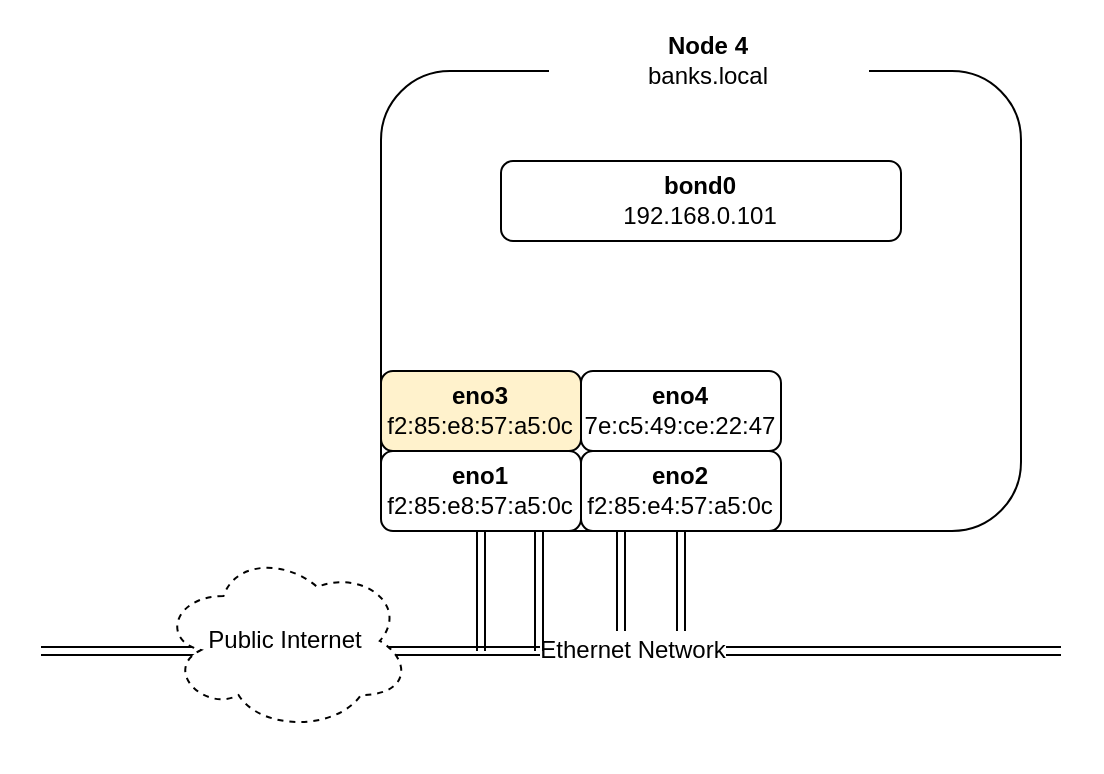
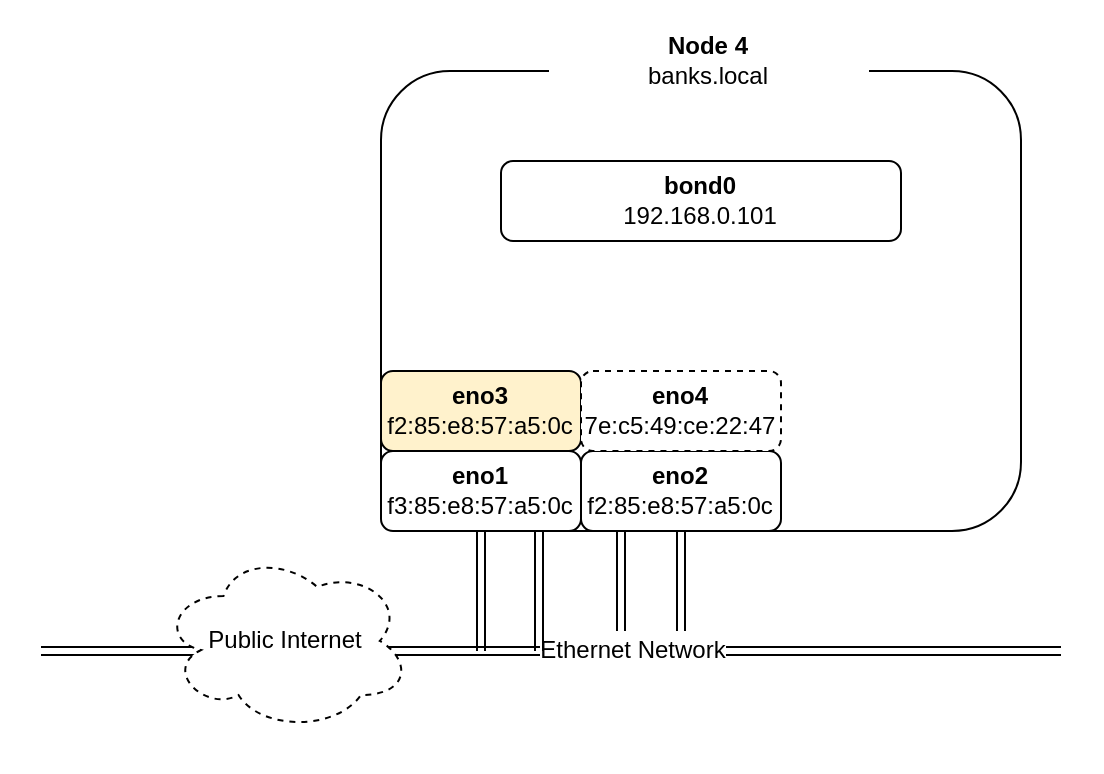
- <mxCell id="14" value="&lt;b&gt;eno4&lt;/b&gt;&lt;br&gt;7e:c5:49:ce:22:47" style="rounded=1;whiteSpace=wrap;html=1;fillColor=#FFFFFF;" parent="1" vertex="1"><mxGeometry x="290" y="185" width="100" height="40" as="geometry" /></mxCell>
+ <mxCell id="14" value="&lt;b&gt;eno4&lt;/b&gt;&lt;br&gt;7e:c5:49:ce:22:47" style="rounded=1;whiteSpace=wrap;html=1;fillColor=#FFFFFF;dashed=1;" parent="1" vertex="1"><mxGeometry x="290" y="185" width="100" height="40" as="geometry" /></mxCell>
- <mxCell id="7" value="&lt;b&gt;eno1&lt;/b&gt;&lt;br&gt;f2:85:e8:57:a5:0c" style="rounded=1;whiteSpace=wrap;html=1;fillColor=#FFFFFF;" parent="1" vertex="1"><mxGeometry x="190" y="225" width="100" height="40" as="geometry" /></mxCell>
+ <mxCell id="7" value="&lt;b&gt;eno1&lt;/b&gt;&lt;br&gt;f3:85:e8:57:a5:0c" style="rounded=1;whiteSpace=wrap;html=1;fillColor=#FFFFFF;" parent="1" vertex="1"><mxGeometry x="190" y="225" width="100" height="40" as="geometry" /></mxCell>
- <mxCell id="12" value="&lt;b&gt;eno2&lt;/b&gt;&lt;br&gt;f2:85:e4:57:a5:0c" style="rounded=1;whiteSpace=wrap;html=1;fillColor=#FFFFFF;" parent="1" vertex="1"><mxGeometry x="290" y="225" width="100" height="40" as="geometry" /></mxCell>
+ <mxCell id="12" value="&lt;b&gt;eno2&lt;/b&gt;&lt;br&gt;f2:85:e8:57:a5:0c" style="rounded=1;whiteSpace=wrap;html=1;fillColor=#FFFFFF;" parent="1" vertex="1"><mxGeometry x="290" y="225" width="100" height="40" as="geometry" /></mxCell>
